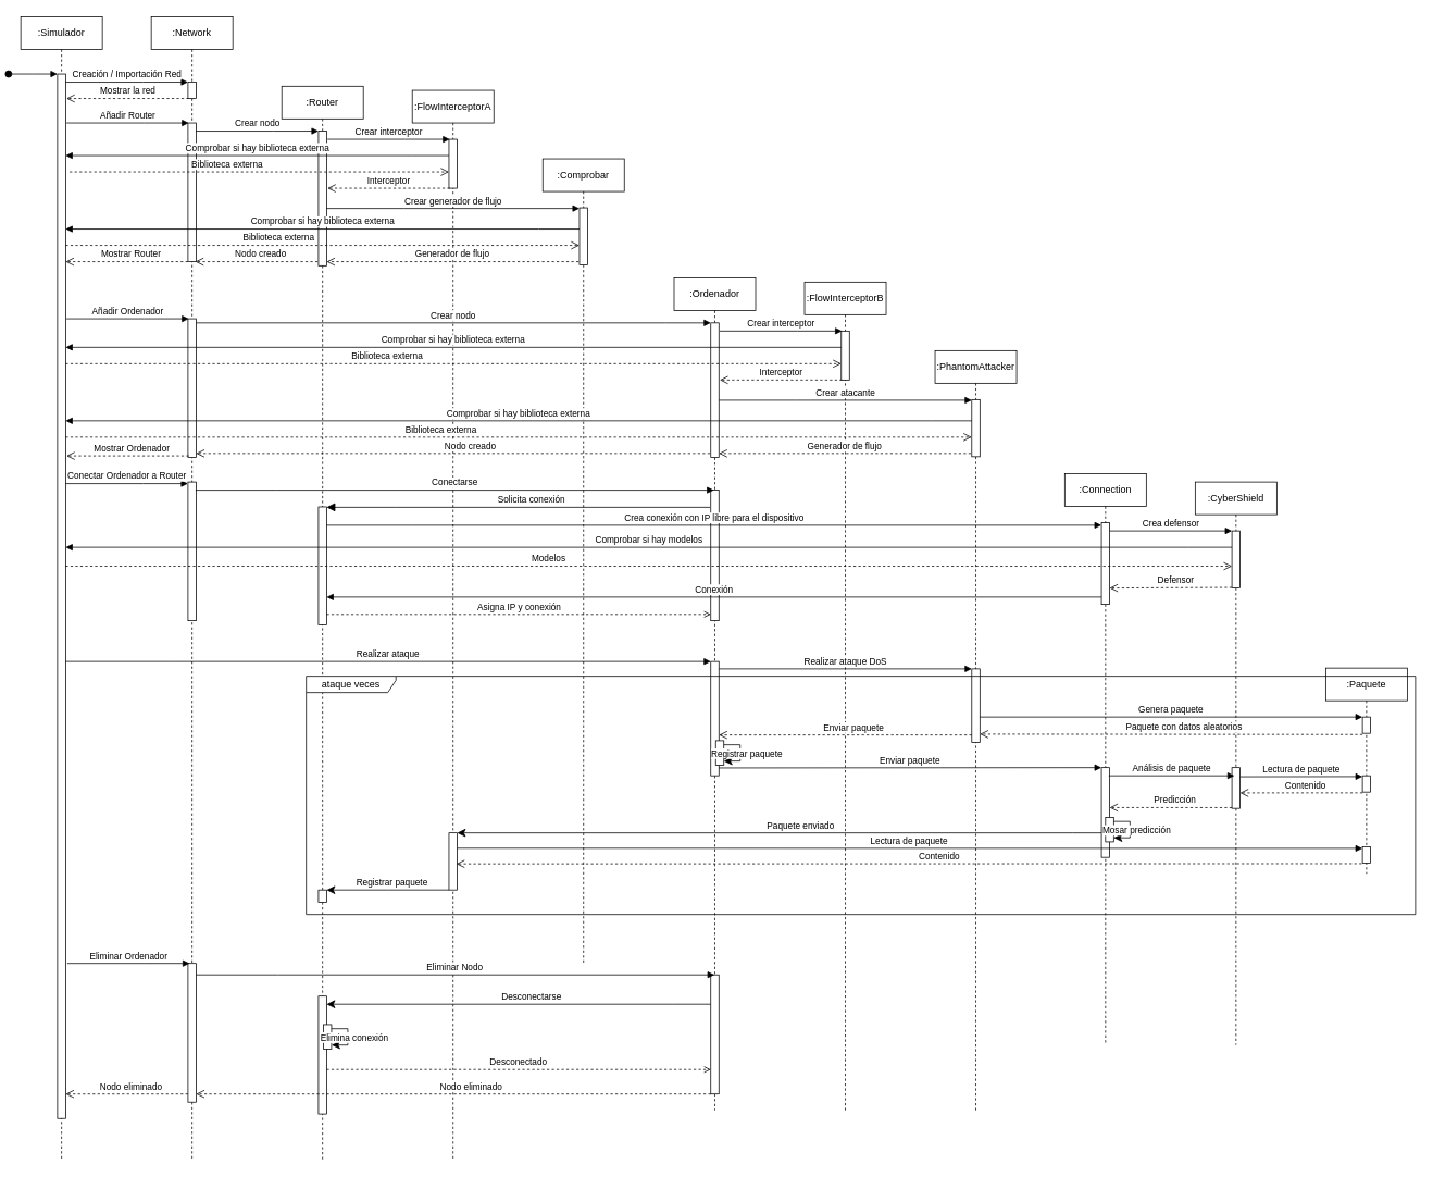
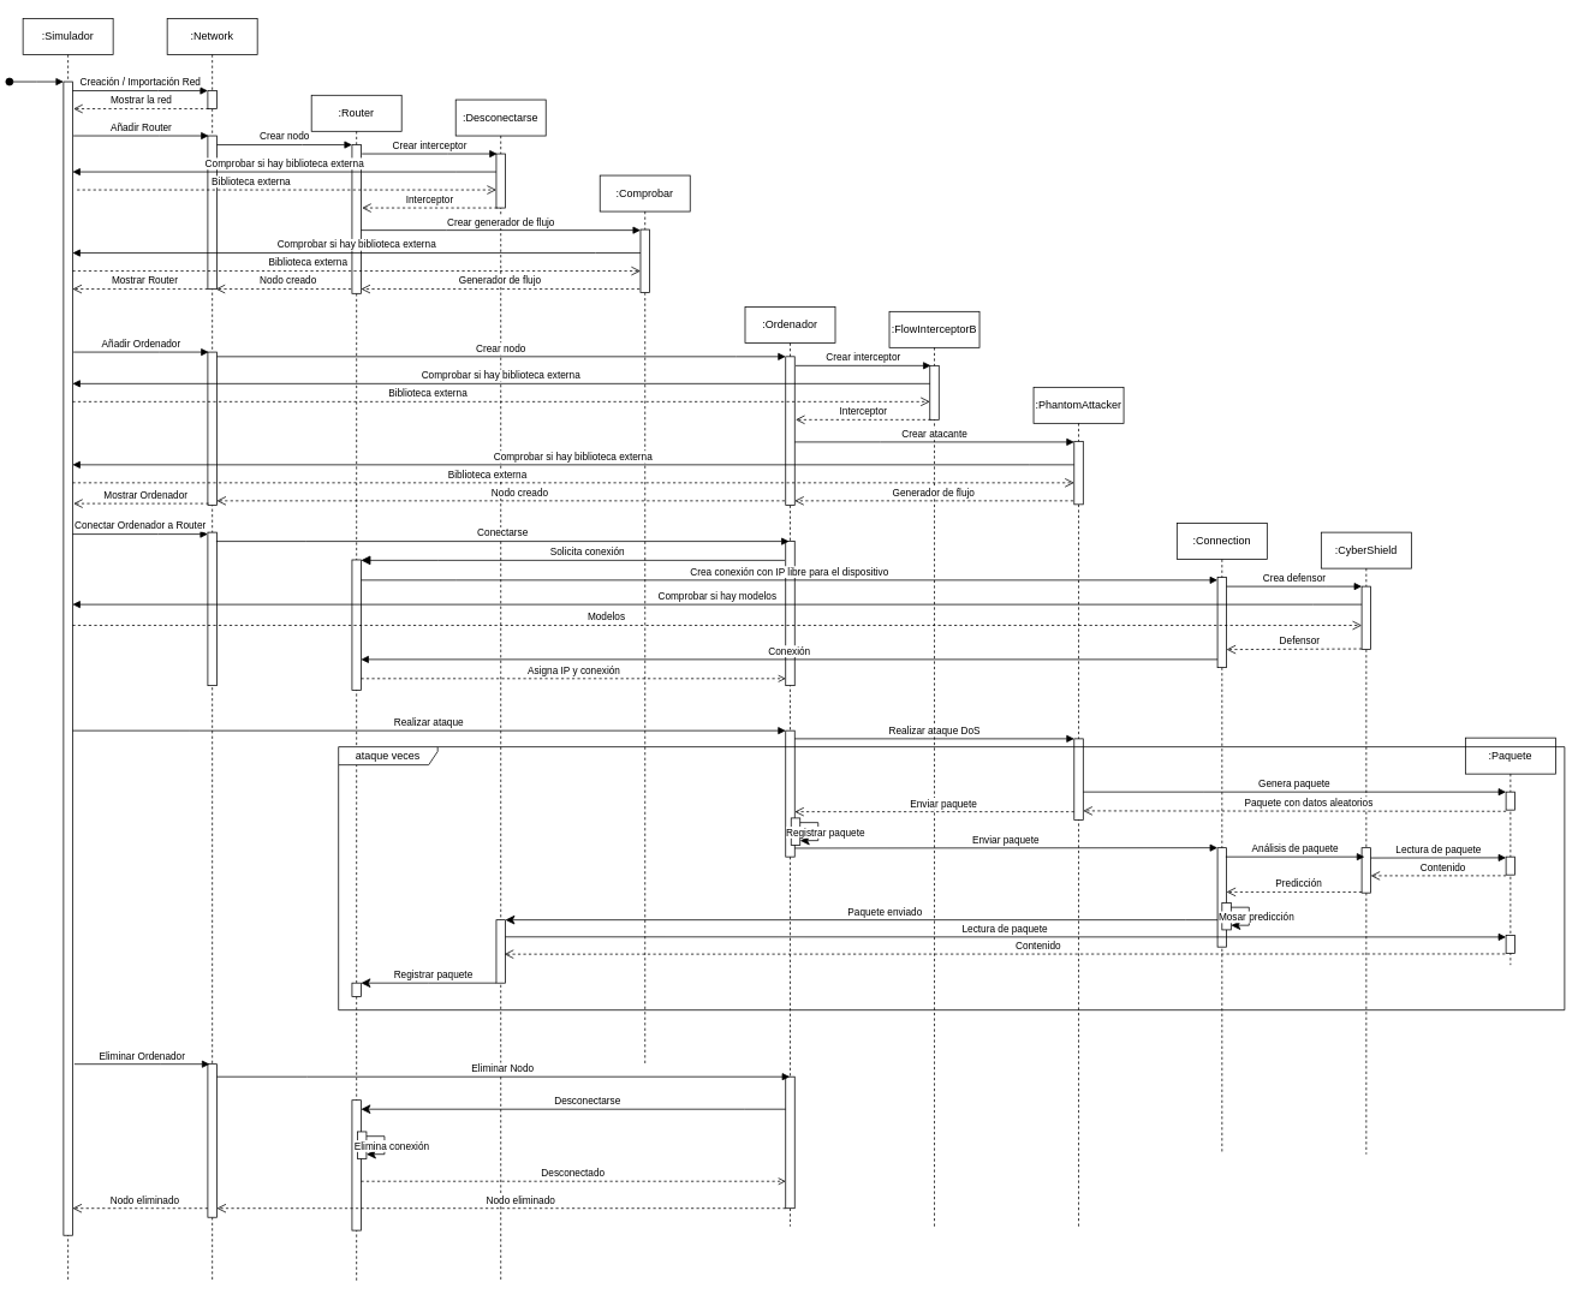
- <mxCell id="21" value=":FlowInterceptorA" style="shape=umlLifeline;perimeter=lifelinePerimeter;whiteSpace=wrap;html=1;container=0;dropTarget=0;collapsible=0;recursiveResize=0;outlineConnect=0;portConstraint=eastwest;newEdgeStyle={&quot;edgeStyle&quot;:&quot;elbowEdgeStyle&quot;,&quot;elbow&quot;:&quot;vertical&quot;,&quot;curved&quot;:0,&quot;rounded&quot;:0};" parent="1" vertex="1"><mxGeometry x="500" y="110" width="100" height="1310" as="geometry" /></mxCell>
+ <mxCell id="21" value=":Desconectarse" style="shape=umlLifeline;perimeter=lifelinePerimeter;whiteSpace=wrap;html=1;container=0;dropTarget=0;collapsible=0;recursiveResize=0;outlineConnect=0;portConstraint=eastwest;newEdgeStyle={&quot;edgeStyle&quot;:&quot;elbowEdgeStyle&quot;,&quot;elbow&quot;:&quot;vertical&quot;,&quot;curved&quot;:0,&quot;rounded&quot;:0};" parent="1" vertex="1"><mxGeometry x="500" y="110" width="100" height="1310" as="geometry" /></mxCell>
